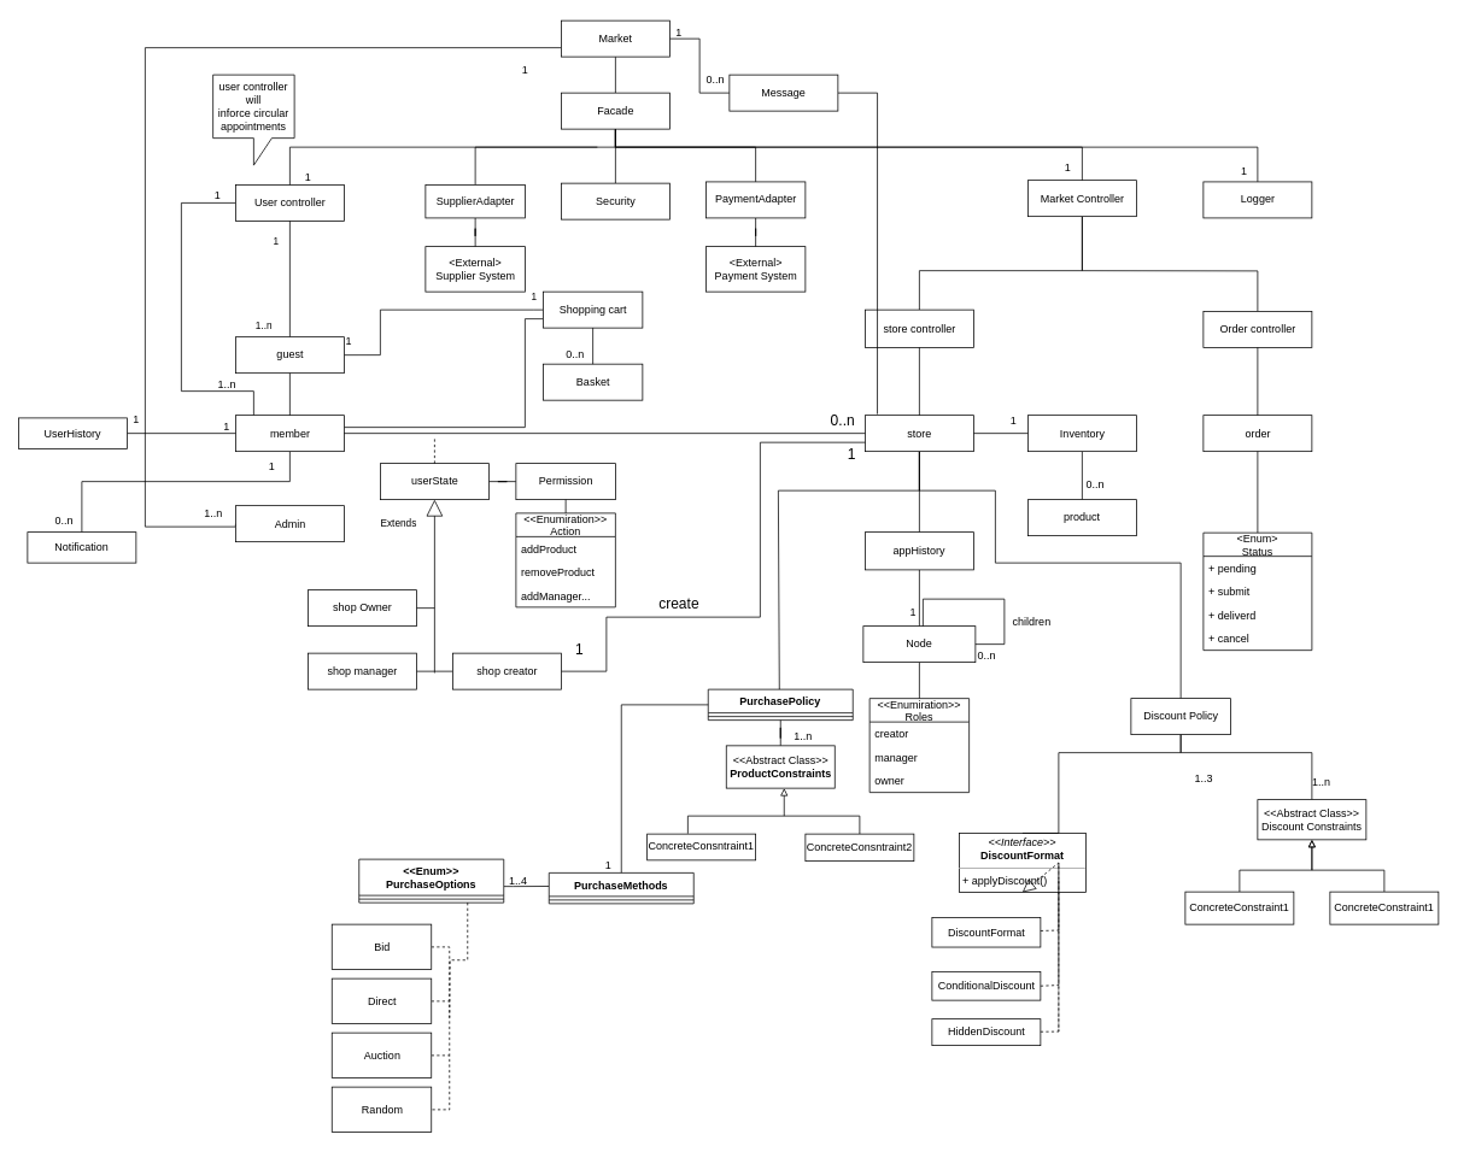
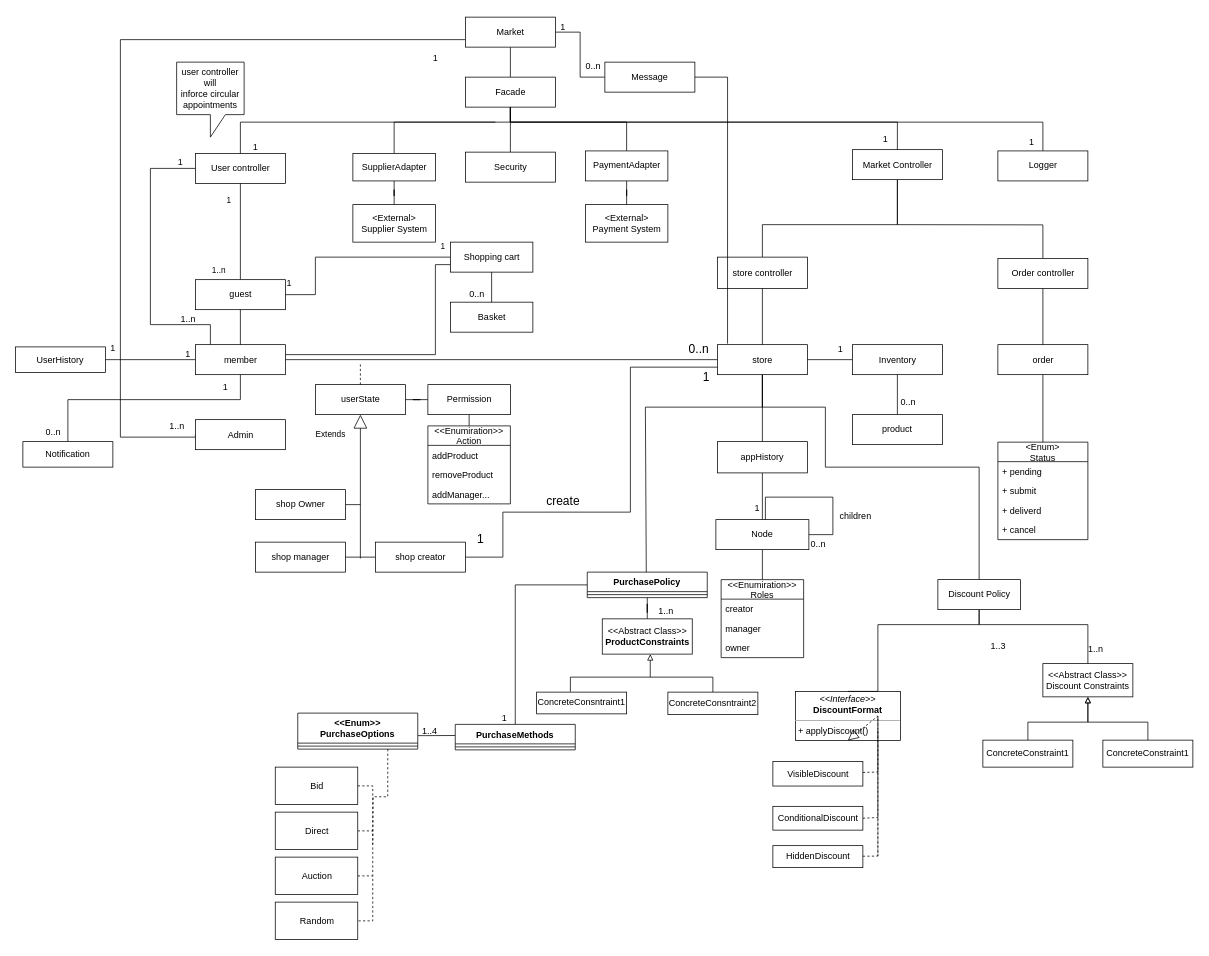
- <mxCell id="61" value="DiscountFormat" style="html=1;" parent="57" vertex="1"><mxGeometry y="138.614" width="120" height="32.599" as="geometry" /></mxCell>
+ <mxCell id="61" value="VisibleDiscount" style="html=1;" parent="57" vertex="1"><mxGeometry y="138.614" width="120" height="32.599" as="geometry" /></mxCell>
